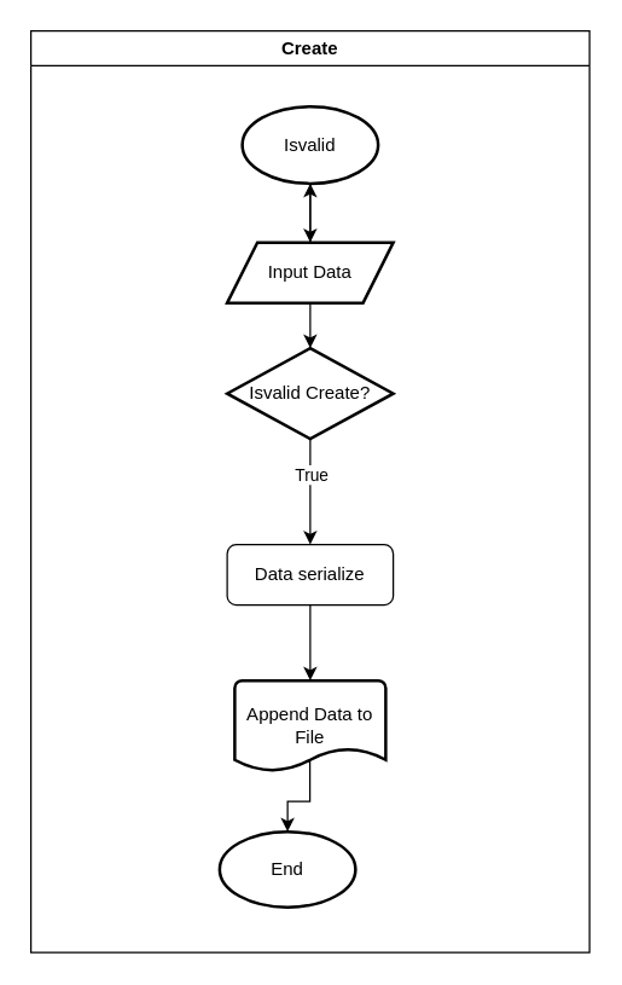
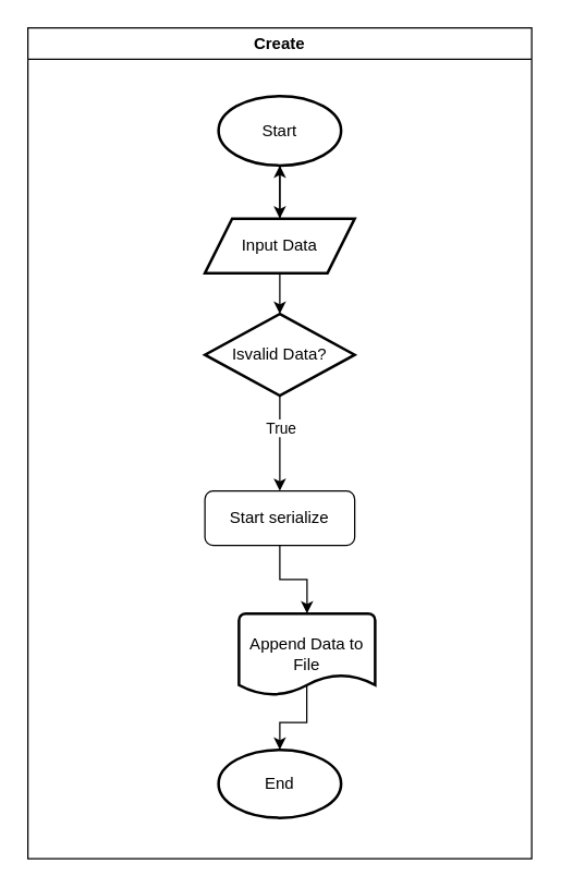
- <mxCell id="4" value="Isvalid" style="strokeWidth=2;html=1;shape=mxgraph.flowchart.start_2;whiteSpace=wrap;" parent="2" vertex="1"><mxGeometry x="140" y="50" width="90" height="51" as="geometry" /></mxCell>
+ <mxCell id="4" value="Start" style="strokeWidth=2;html=1;shape=mxgraph.flowchart.start_2;whiteSpace=wrap;" parent="2" vertex="1"><mxGeometry x="140" y="50" width="90" height="51" as="geometry" /></mxCell>
- <mxCell id="10" value="Isvalid Create?" style="rhombus;whiteSpace=wrap;html=1;strokeWidth=2;" parent="2" vertex="1"><mxGeometry x="130" y="210" width="110" height="60" as="geometry" /></mxCell>
+ <mxCell id="10" value="Isvalid Data?" style="rhombus;whiteSpace=wrap;html=1;strokeWidth=2;" parent="2" vertex="1"><mxGeometry x="130" y="210" width="110" height="60" as="geometry" /></mxCell>
- <mxCell id="15" value="Data serialize" style="rounded=1;whiteSpace=wrap;html=1;" vertex="1" parent="2"><mxGeometry x="130" y="340" width="110" height="40" as="geometry" /></mxCell>
+ <mxCell id="15" value="Start serialize" style="rounded=1;whiteSpace=wrap;html=1;" vertex="1" parent="2"><mxGeometry x="130" y="340" width="110" height="40" as="geometry" /></mxCell>
- <mxCell id="13" value="Append Data to File" style="strokeWidth=2;html=1;shape=mxgraph.flowchart.document2;whiteSpace=wrap;size=0.25;" parent="2" vertex="1"><mxGeometry x="135" y="430" width="100" height="60" as="geometry" /></mxCell>
+ <mxCell id="13" value="Append Data to File" style="strokeWidth=2;html=1;shape=mxgraph.flowchart.document2;whiteSpace=wrap;size=0.25;" parent="2" vertex="1"><mxGeometry x="155" y="430" width="100" height="60" as="geometry" /></mxCell>
- <mxCell id="11" value="End" style="strokeWidth=2;html=1;shape=mxgraph.flowchart.start_2;whiteSpace=wrap;" parent="2" vertex="1"><mxGeometry x="125" y="530" width="90" height="50" as="geometry" /></mxCell>
+ <mxCell id="11" value="End" style="strokeWidth=2;html=1;shape=mxgraph.flowchart.start_2;whiteSpace=wrap;" parent="2" vertex="1"><mxGeometry x="140" y="530" width="90" height="50" as="geometry" /></mxCell>
